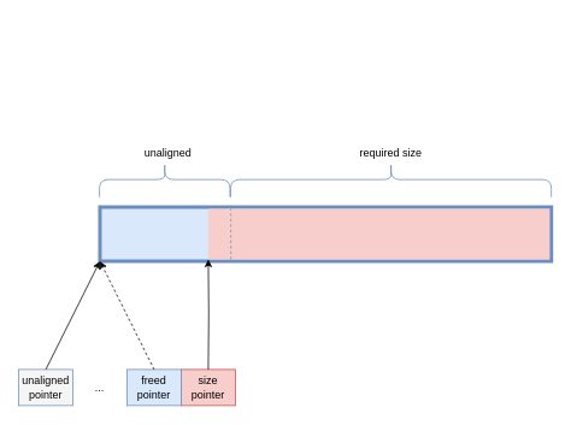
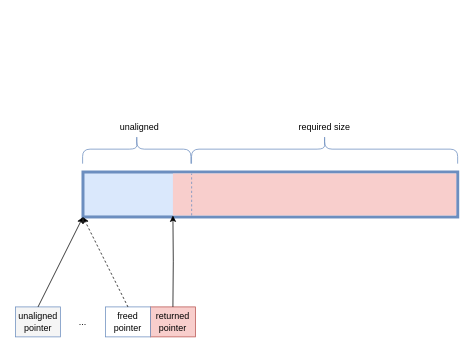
- <mxCell id="6" value="freed&lt;br&gt;pointer" style="rounded=0;whiteSpace=wrap;html=1;fillColor=#dae8fc;strokeColor=#6c8ebf;" parent="1" vertex="1"><mxGeometry x="140" y="409" width="60" height="40" as="geometry" /></mxCell>
+ <mxCell id="6" value="freed&lt;br&gt;pointer" style="rounded=0;whiteSpace=wrap;html=1;fillColor=#ffffff;strokeColor=#6c8ebf;" parent="1" vertex="1"><mxGeometry x="140" y="409" width="60" height="40" as="geometry" /></mxCell>
- <mxCell id="3" value="size&lt;br&gt;pointer" style="rounded=0;whiteSpace=wrap;html=1;fillColor=#f8cecc;strokeColor=#b85450;" parent="1" vertex="1"><mxGeometry x="200" y="409" width="60" height="40" as="geometry" /></mxCell>
+ <mxCell id="3" value="returned&lt;br&gt;pointer" style="rounded=0;whiteSpace=wrap;html=1;fillColor=#f8cecc;strokeColor=#b85450;" parent="1" vertex="1"><mxGeometry x="200" y="409" width="60" height="40" as="geometry" /></mxCell>
